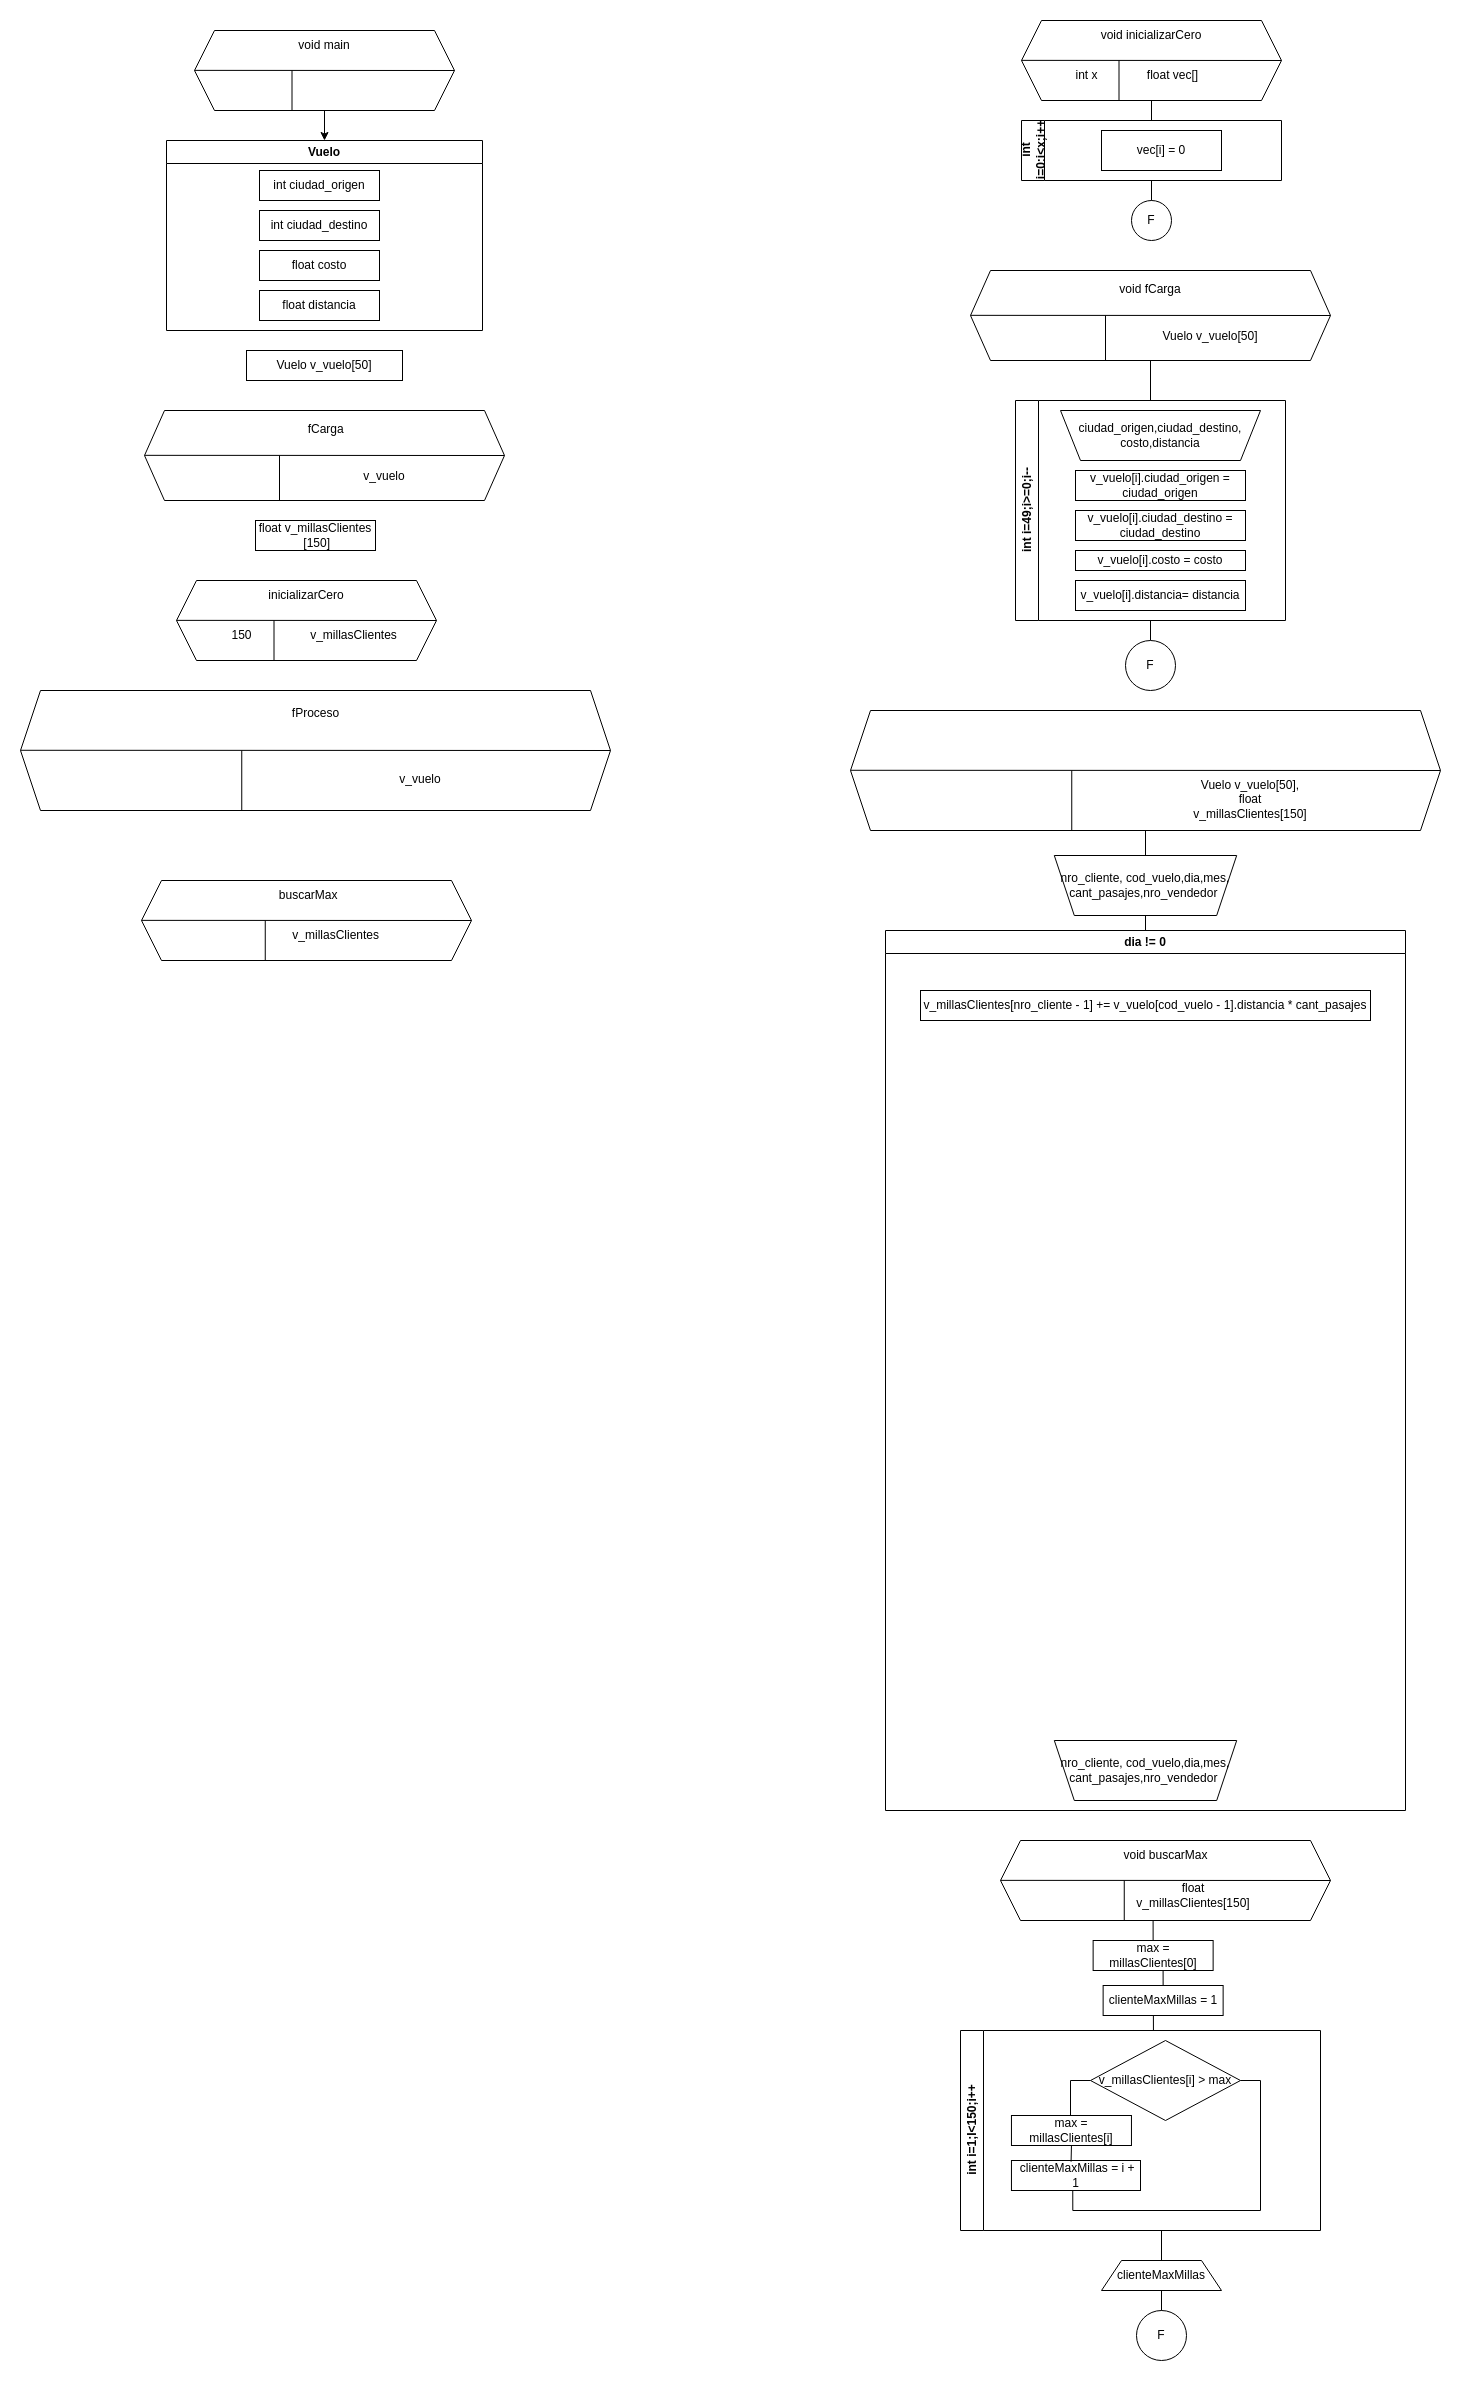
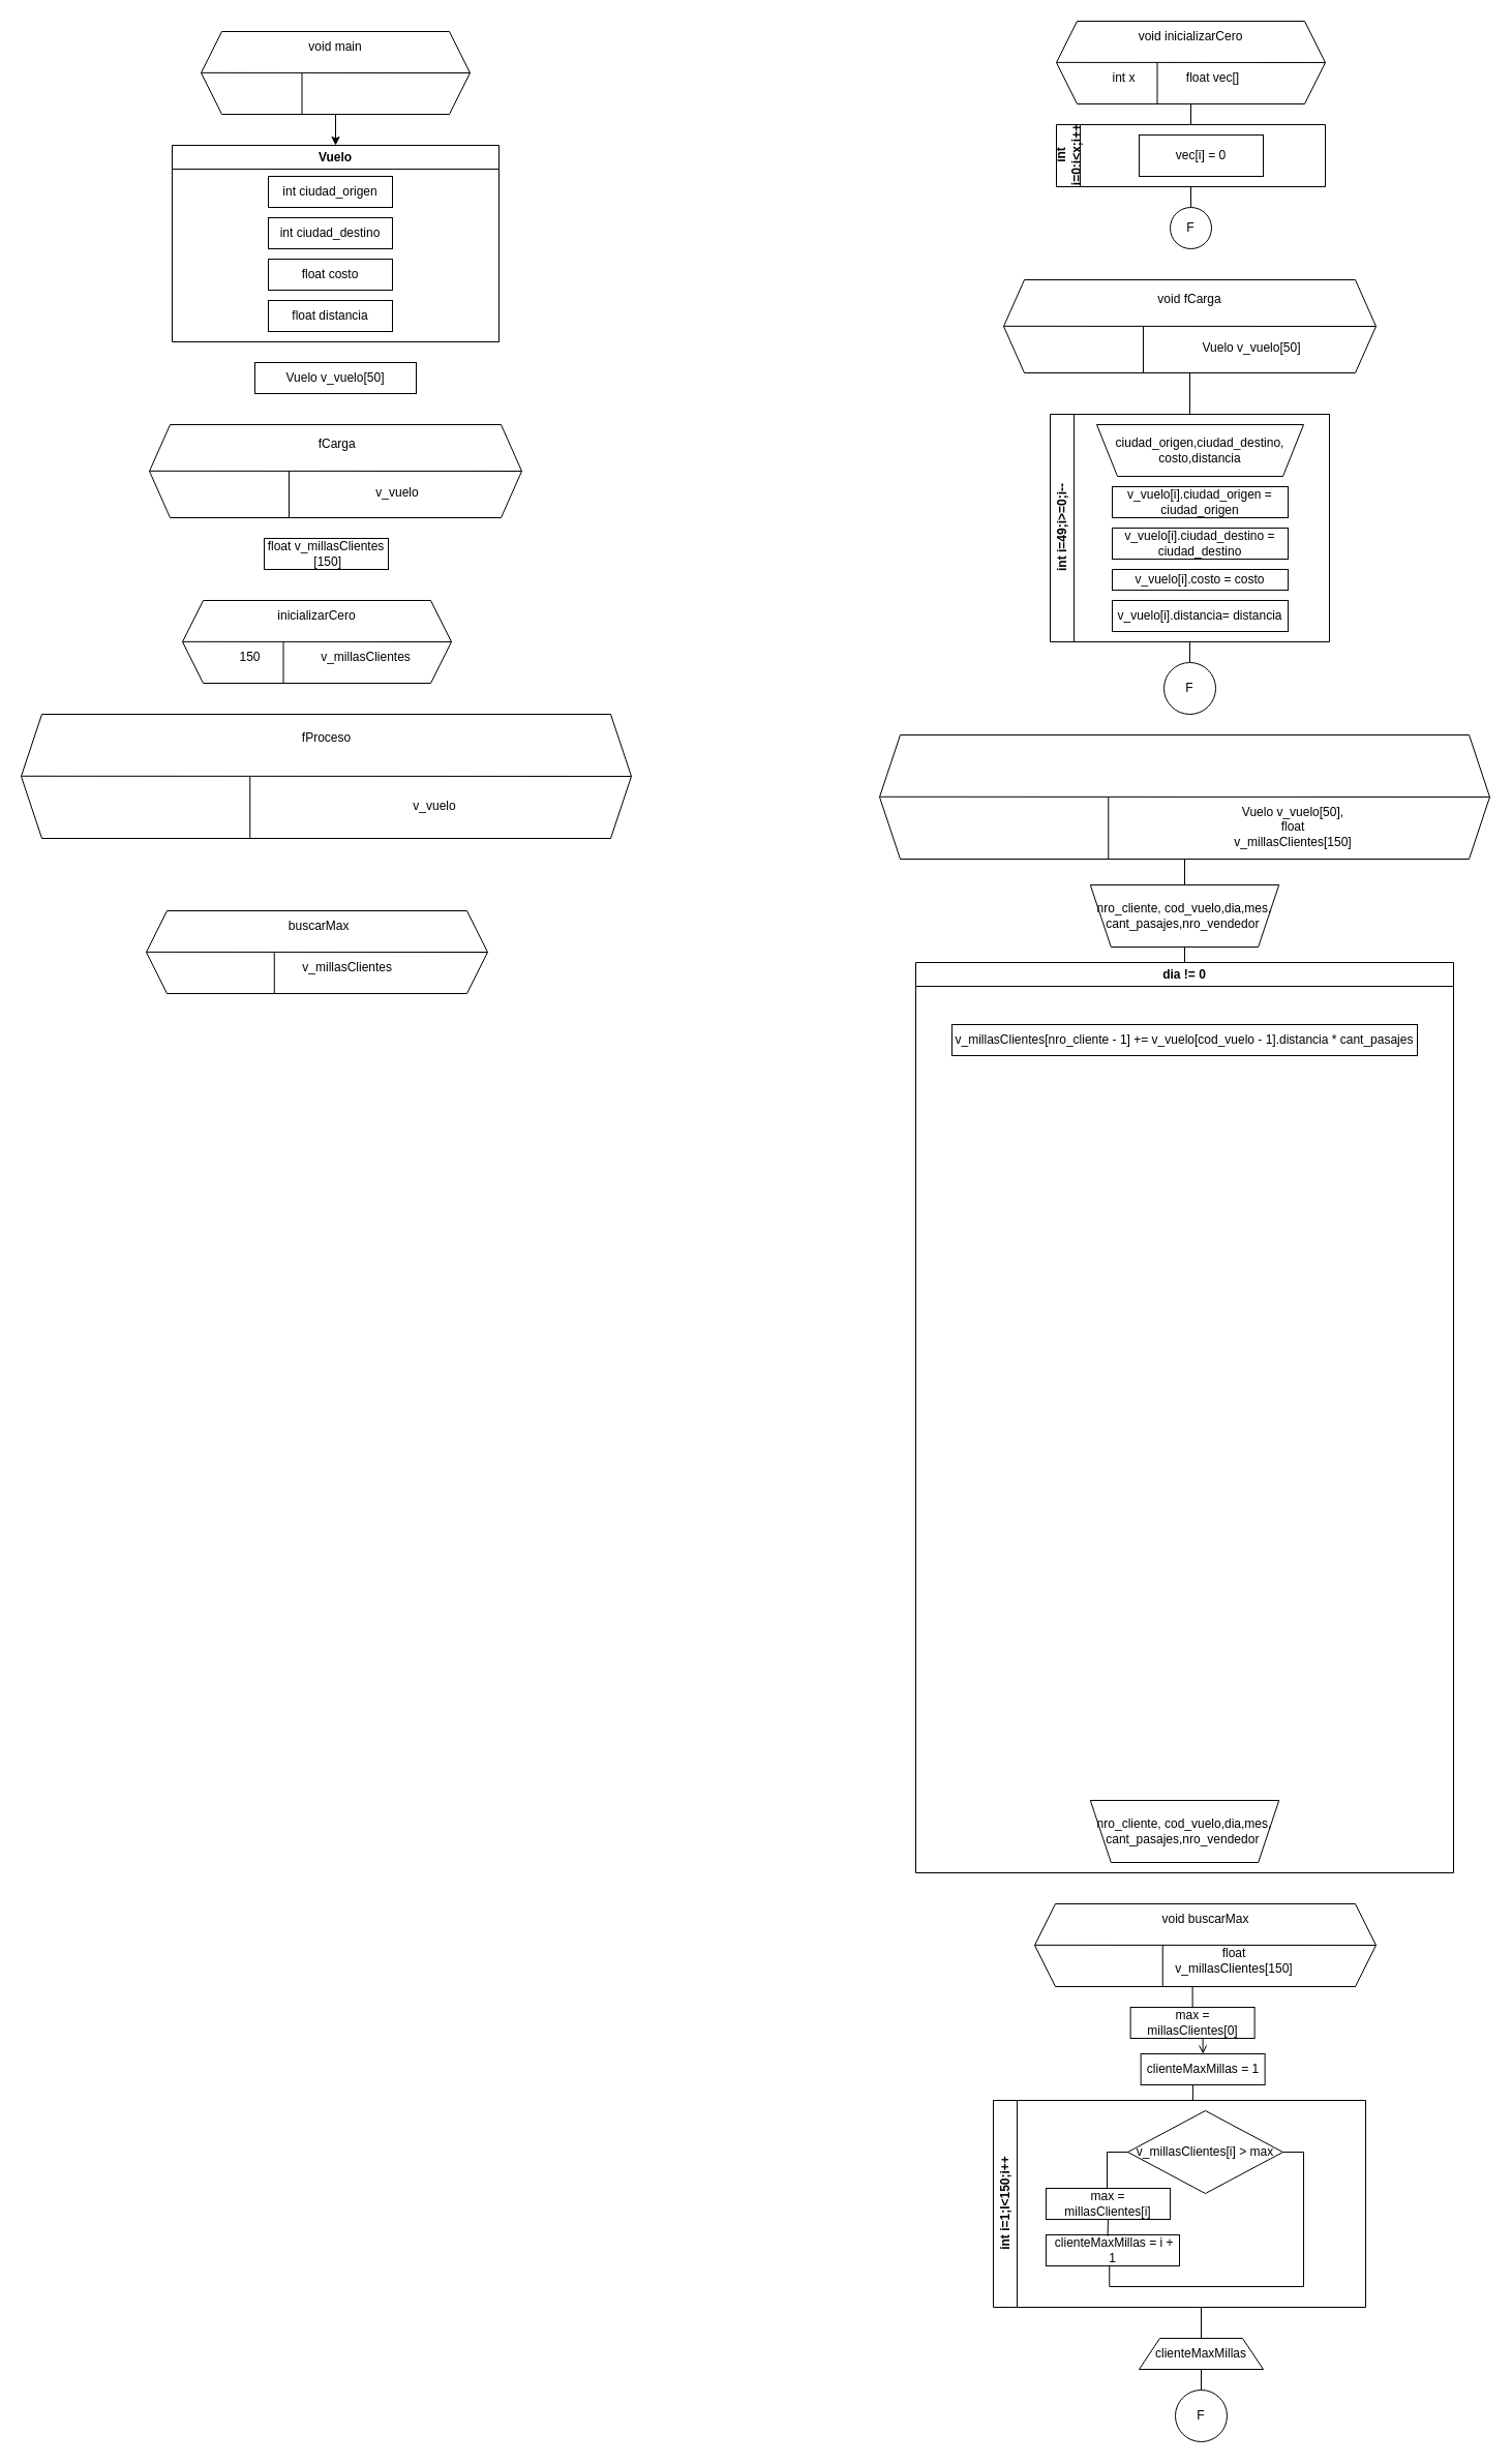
- <mxCell id="93" style="edgeStyle=orthogonalEdgeStyle;rounded=0;orthogonalLoop=1;jettySize=auto;html=1;exitX=0.5;exitY=1;exitDx=0;exitDy=0;entryX=0.5;entryY=0;entryDx=0;entryDy=0;endArrow=none;endFill=0;" edge="1" parent="1" source="94" target="96"><mxGeometry relative="1" as="geometry" /></mxCell>
+ <mxCell id="93" style="edgeStyle=orthogonalEdgeStyle;rounded=0;orthogonalLoop=1;jettySize=auto;html=1;exitX=0.5;exitY=1;exitDx=0;exitDy=0;entryX=0.5;entryY=0;entryDx=0;entryDy=0;endArrow=open;endFill=0;" edge="1" parent="1" source="94" target="96"><mxGeometry relative="1" as="geometry" /></mxCell>
